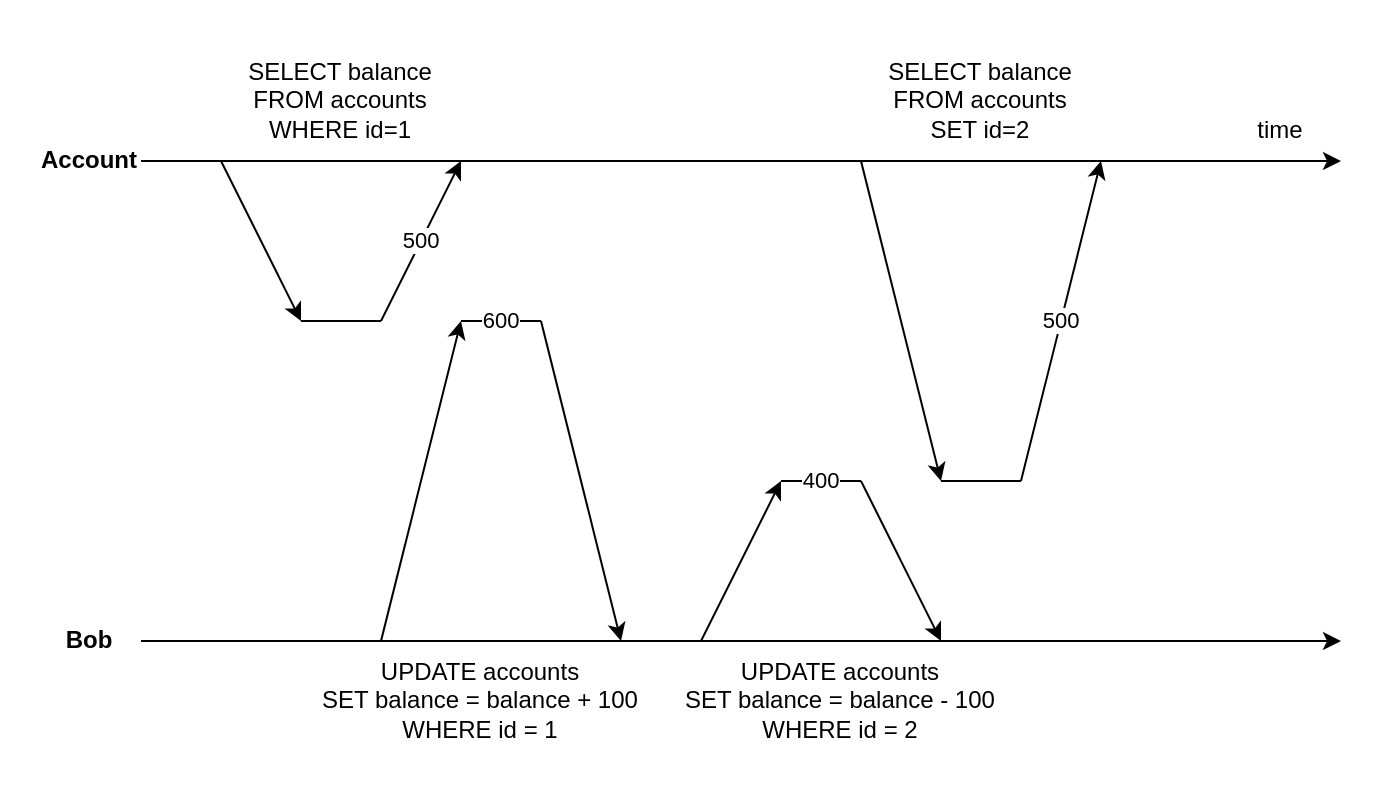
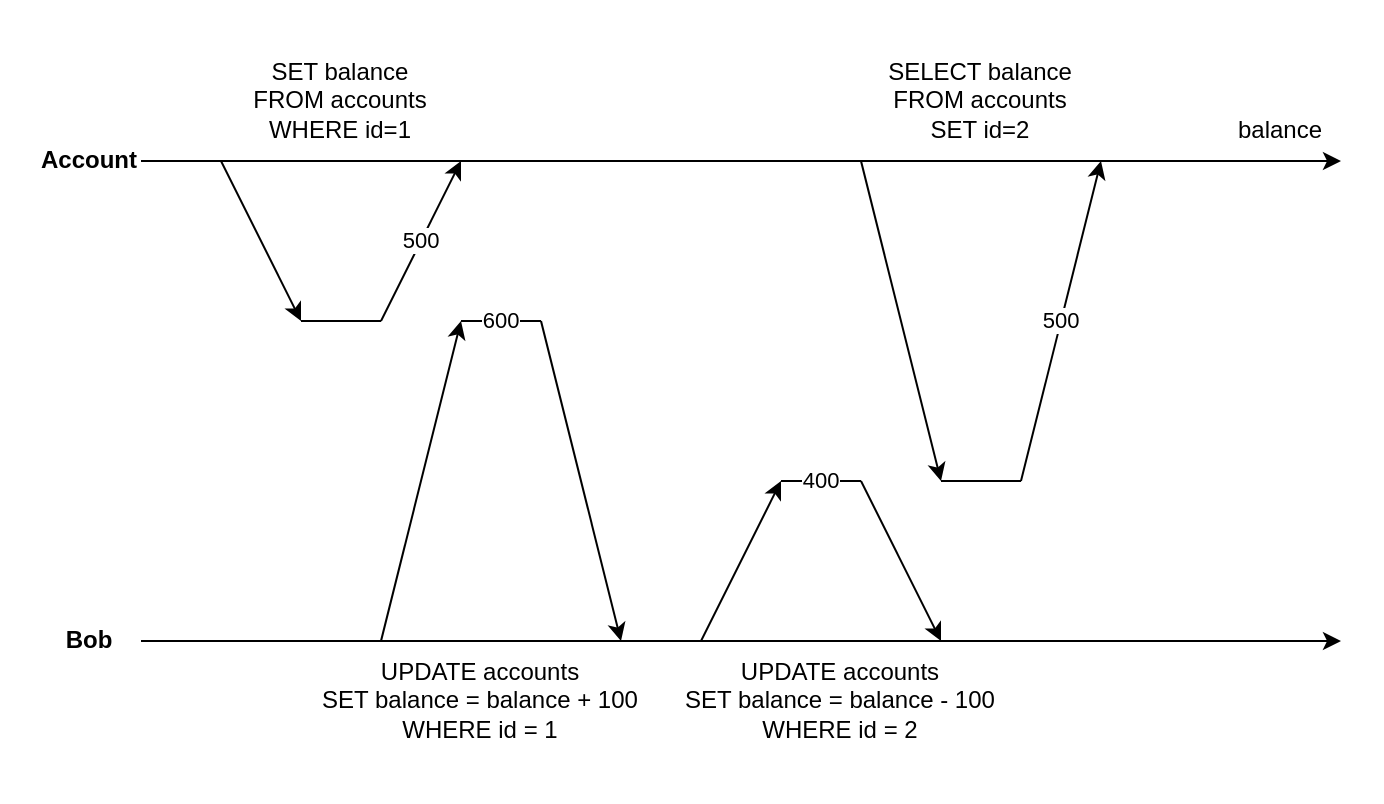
- <mxCell id="6" value="SELECT balance&lt;br&gt;FROM accounts&lt;br&gt;WHERE id=1" style="text;html=1;strokeColor=none;fillColor=none;align=center;verticalAlign=middle;whiteSpace=wrap;rounded=0;" parent="1" vertex="1"><mxGeometry x="110" y="20" width="120" height="60" as="geometry" /></mxCell>
+ <mxCell id="6" value="SET balance&lt;br&gt;FROM accounts&lt;br&gt;WHERE id=1" style="text;html=1;strokeColor=none;fillColor=none;align=center;verticalAlign=middle;whiteSpace=wrap;rounded=0;" parent="1" vertex="1"><mxGeometry x="110" y="20" width="120" height="60" as="geometry" /></mxCell>
- <mxCell id="22" value="time" style="text;html=1;strokeColor=none;fillColor=none;align=center;verticalAlign=middle;whiteSpace=wrap;rounded=0;" parent="1" vertex="1"><mxGeometry x="610" y="50" width="60" height="30" as="geometry" /></mxCell>
+ <mxCell id="22" value="balance" style="text;html=1;strokeColor=none;fillColor=none;align=center;verticalAlign=middle;whiteSpace=wrap;rounded=0;" parent="1" vertex="1"><mxGeometry x="610" y="50" width="60" height="30" as="geometry" /></mxCell>
